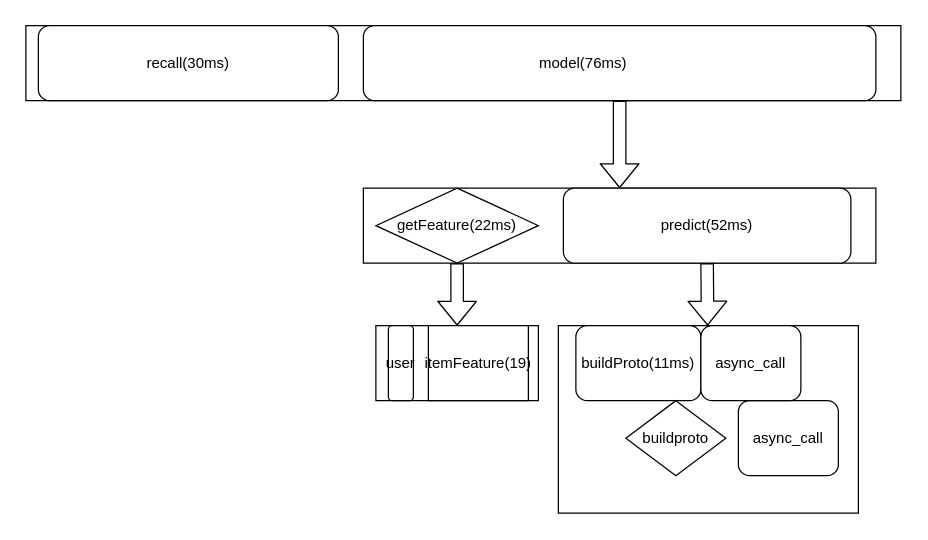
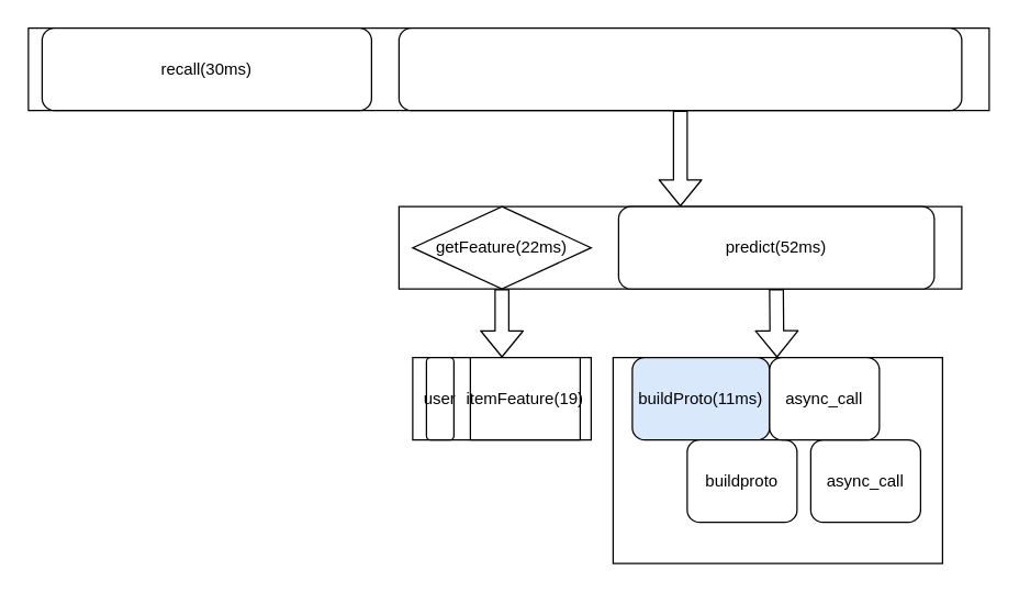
- <mxCell id="5" value="model(76ms)" style="text;html=1;strokeColor=none;fillColor=none;align=center;verticalAlign=middle;whiteSpace=wrap;rounded=0;" vertex="1" parent="1"><mxGeometry x="446" y="40" width="40" height="20" as="geometry" /></mxCell>
- <mxCell id="12" value="buildProto(11ms)" style="rounded=1;whiteSpace=wrap;html=1;" vertex="1" parent="1"><mxGeometry x="460" y="260" width="100" height="60" as="geometry" /></mxCell>
+ <mxCell id="12" value="buildProto(11ms)" style="rounded=1;whiteSpace=wrap;html=1;fillColor=#dae8fc;" vertex="1" parent="1"><mxGeometry x="460" y="260" width="100" height="60" as="geometry" /></mxCell>
- <mxCell id="14" value="buildproto" style="rhombus;whiteSpace=wrap;html=1;" vertex="1" parent="1"><mxGeometry x="500" y="320" width="80" height="60" as="geometry" /></mxCell>
+ <mxCell id="14" value="buildproto" style="rounded=1;whiteSpace=wrap;html=1;" vertex="1" parent="1"><mxGeometry x="500" y="320" width="80" height="60" as="geometry" /></mxCell>
